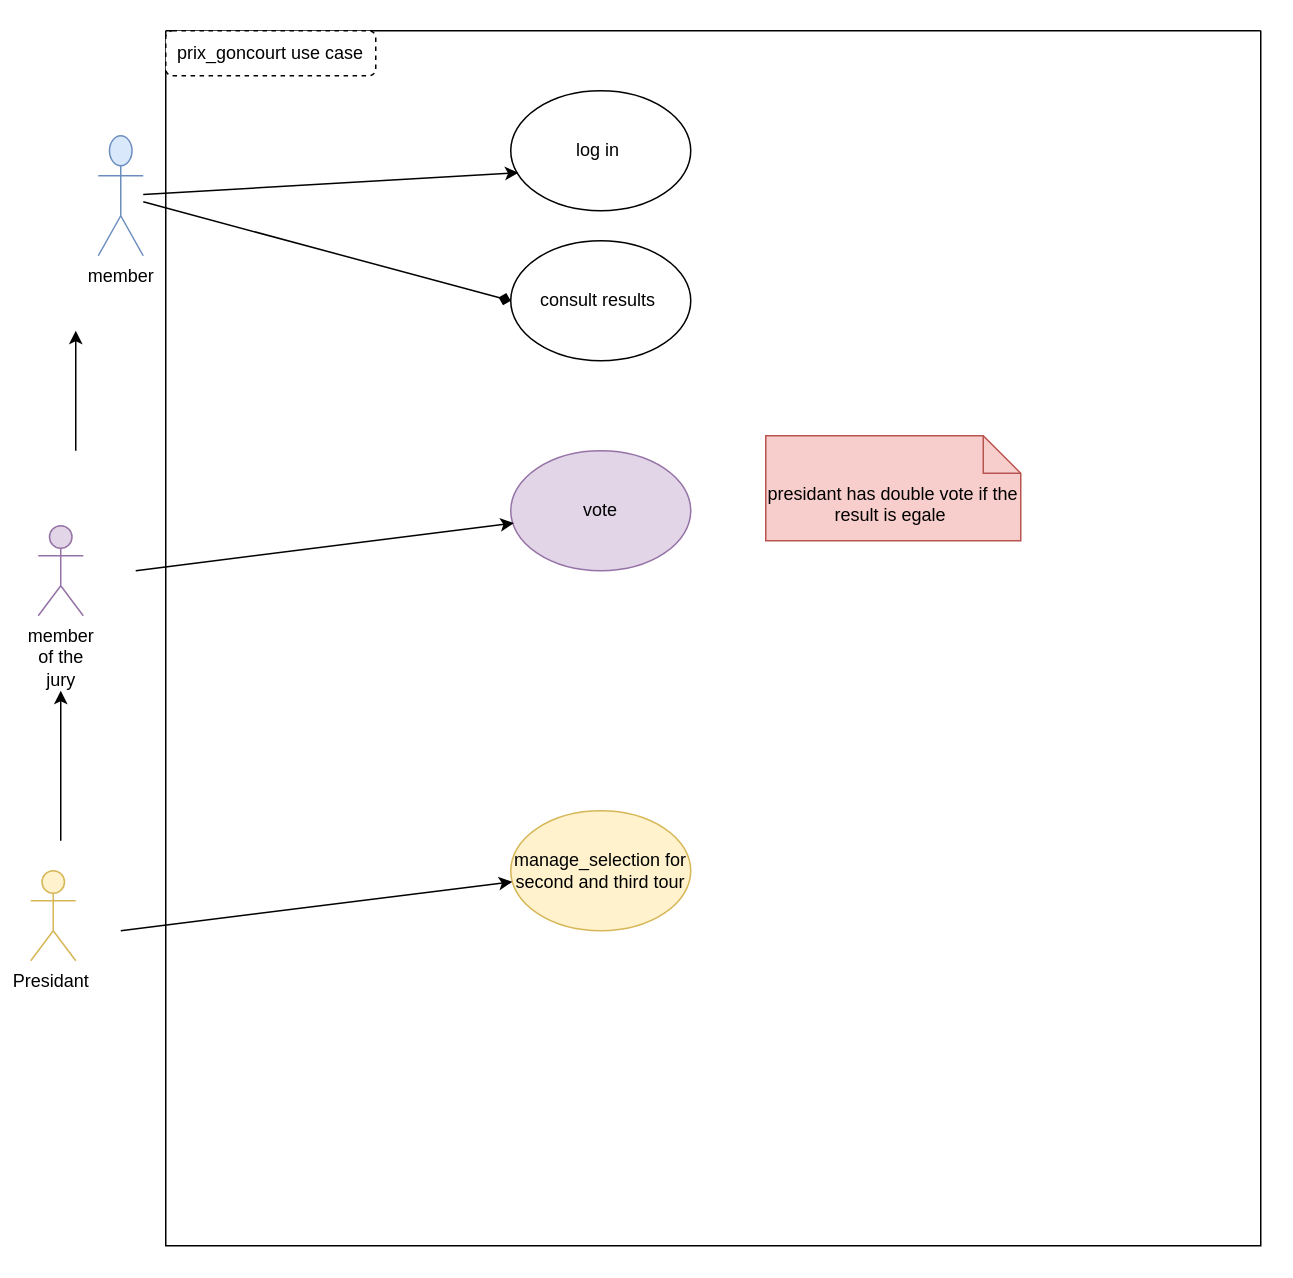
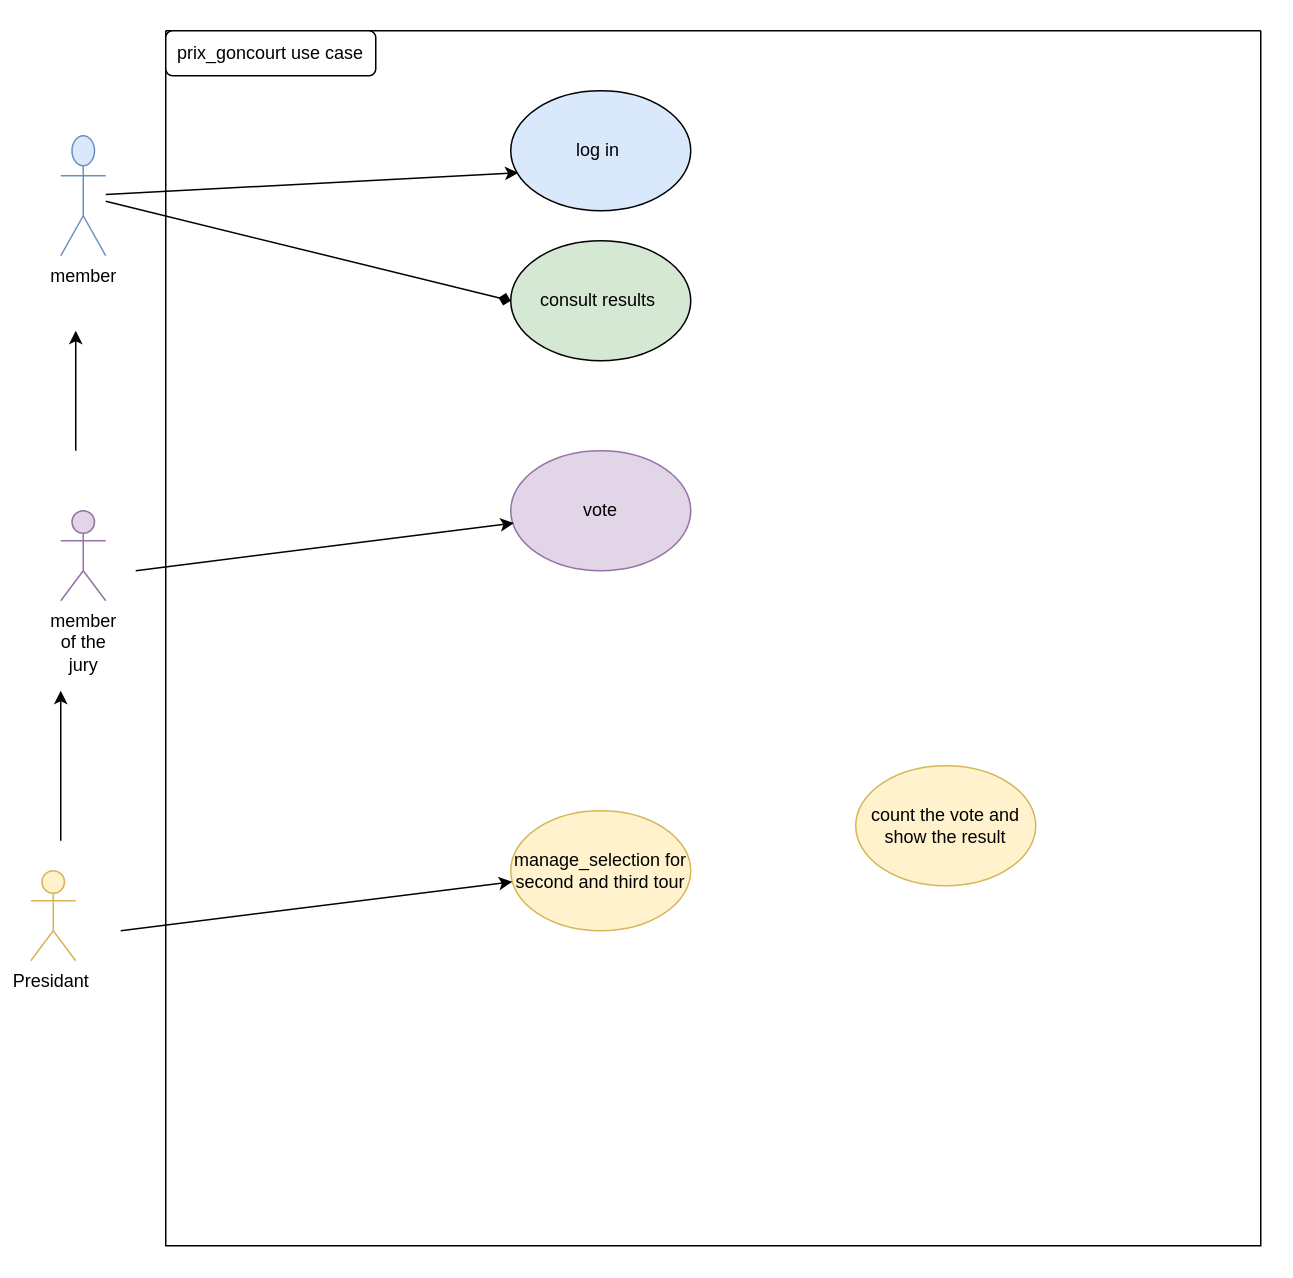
- <mxCell id="3" value="prix_goncourt use case" style="rounded=1;whiteSpace=wrap;html=1;dashed=1;" parent="2" vertex="1"><mxGeometry width="140" height="30" as="geometry" /></mxCell>
+ <mxCell id="3" value="prix_goncourt use case" style="rounded=1;whiteSpace=wrap;html=1;" parent="2" vertex="1"><mxGeometry width="140" height="30" as="geometry" /></mxCell>
- <mxCell id="4" value="log in&amp;nbsp;" style="ellipse;whiteSpace=wrap;html=1;" parent="2" vertex="1"><mxGeometry x="230" y="40" width="120" height="80" as="geometry" /></mxCell>
+ <mxCell id="4" value="log in&amp;nbsp;" style="ellipse;whiteSpace=wrap;html=1;fillColor=#dae8fc;" parent="2" vertex="1"><mxGeometry x="230" y="40" width="120" height="80" as="geometry" /></mxCell>
- <mxCell id="10" value="member" style="shape=umlActor;verticalLabelPosition=bottom;verticalAlign=top;html=1;outlineConnect=0;fillColor=#dae8fc;strokeColor=#6c8ebf;" parent="1" vertex="1"><mxGeometry x="65" y="90" width="30" height="80" as="geometry" /></mxCell>
+ <mxCell id="10" value="member" style="shape=umlActor;verticalLabelPosition=bottom;verticalAlign=top;html=1;outlineConnect=0;fillColor=#dae8fc;strokeColor=#6c8ebf;" parent="1" vertex="1"><mxGeometry x="40" y="90" width="30" height="80" as="geometry" /></mxCell>
- <mxCell id="5" value="consult results&amp;nbsp;" style="ellipse;whiteSpace=wrap;html=1;" parent="2" vertex="1"><mxGeometry x="230" y="140" width="120" height="80" as="geometry" /></mxCell>
+ <mxCell id="5" value="consult results&amp;nbsp;" style="ellipse;whiteSpace=wrap;html=1;fillColor=#d5e8d4;" parent="2" vertex="1"><mxGeometry x="230" y="140" width="120" height="80" as="geometry" /></mxCell>
- <mxCell id="8" value="presidant has double vote if the result is egale&amp;nbsp;" style="shape=note2;boundedLbl=1;whiteSpace=wrap;html=1;size=25;verticalAlign=top;align=center;fillColor=#f8cecc;strokeColor=#b85450;" parent="2" vertex="1"><mxGeometry x="400" y="270" width="170" height="70" as="geometry" /></mxCell>
- <mxCell id="11" value="&lt;span id=&quot;docs-internal-guid-775d6264-7fff-61c0-2e38-722430d2b88f&quot;&gt;&lt;span style=&quot;font-family: Arial, sans-serif; background-color: transparent; font-variant-numeric: normal; font-variant-east-asian: normal; font-variant-alternates: normal; font-variant-position: normal; vertical-align: baseline; white-space: pre-wrap;&quot;&gt;&lt;font style=&quot;font-size: 12px;&quot;&gt;member of the jury&lt;/font&gt;&lt;/span&gt;&lt;/span&gt;" style="shape=umlActor;verticalLabelPosition=bottom;verticalAlign=top;html=1;outlineConnect=0;fillColor=#e1d5e7;strokeColor=#9673a6;" parent="1" vertex="1"><mxGeometry x="25" y="350" width="30" height="60" as="geometry" /></mxCell>
+ <mxCell id="11" value="&lt;span id=&quot;docs-internal-guid-775d6264-7fff-61c0-2e38-722430d2b88f&quot;&gt;&lt;span style=&quot;font-family: Arial, sans-serif; background-color: transparent; font-variant-numeric: normal; font-variant-east-asian: normal; font-variant-alternates: normal; font-variant-position: normal; vertical-align: baseline; white-space: pre-wrap;&quot;&gt;&lt;font style=&quot;font-size: 12px;&quot;&gt;member of the jury&lt;/font&gt;&lt;/span&gt;&lt;/span&gt;" style="shape=umlActor;verticalLabelPosition=bottom;verticalAlign=top;html=1;outlineConnect=0;fillColor=#e1d5e7;strokeColor=#9673a6;" parent="1" vertex="1"><mxGeometry x="40" y="340" width="30" height="60" as="geometry" /></mxCell>
+ <mxCell id="9" value="count the vote and show the result" style="ellipse;whiteSpace=wrap;html=1;fillColor=#fff2cc;strokeColor=#d6b656;" parent="2" vertex="1"><mxGeometry x="460" y="490" width="120" height="80" as="geometry" /></mxCell>
